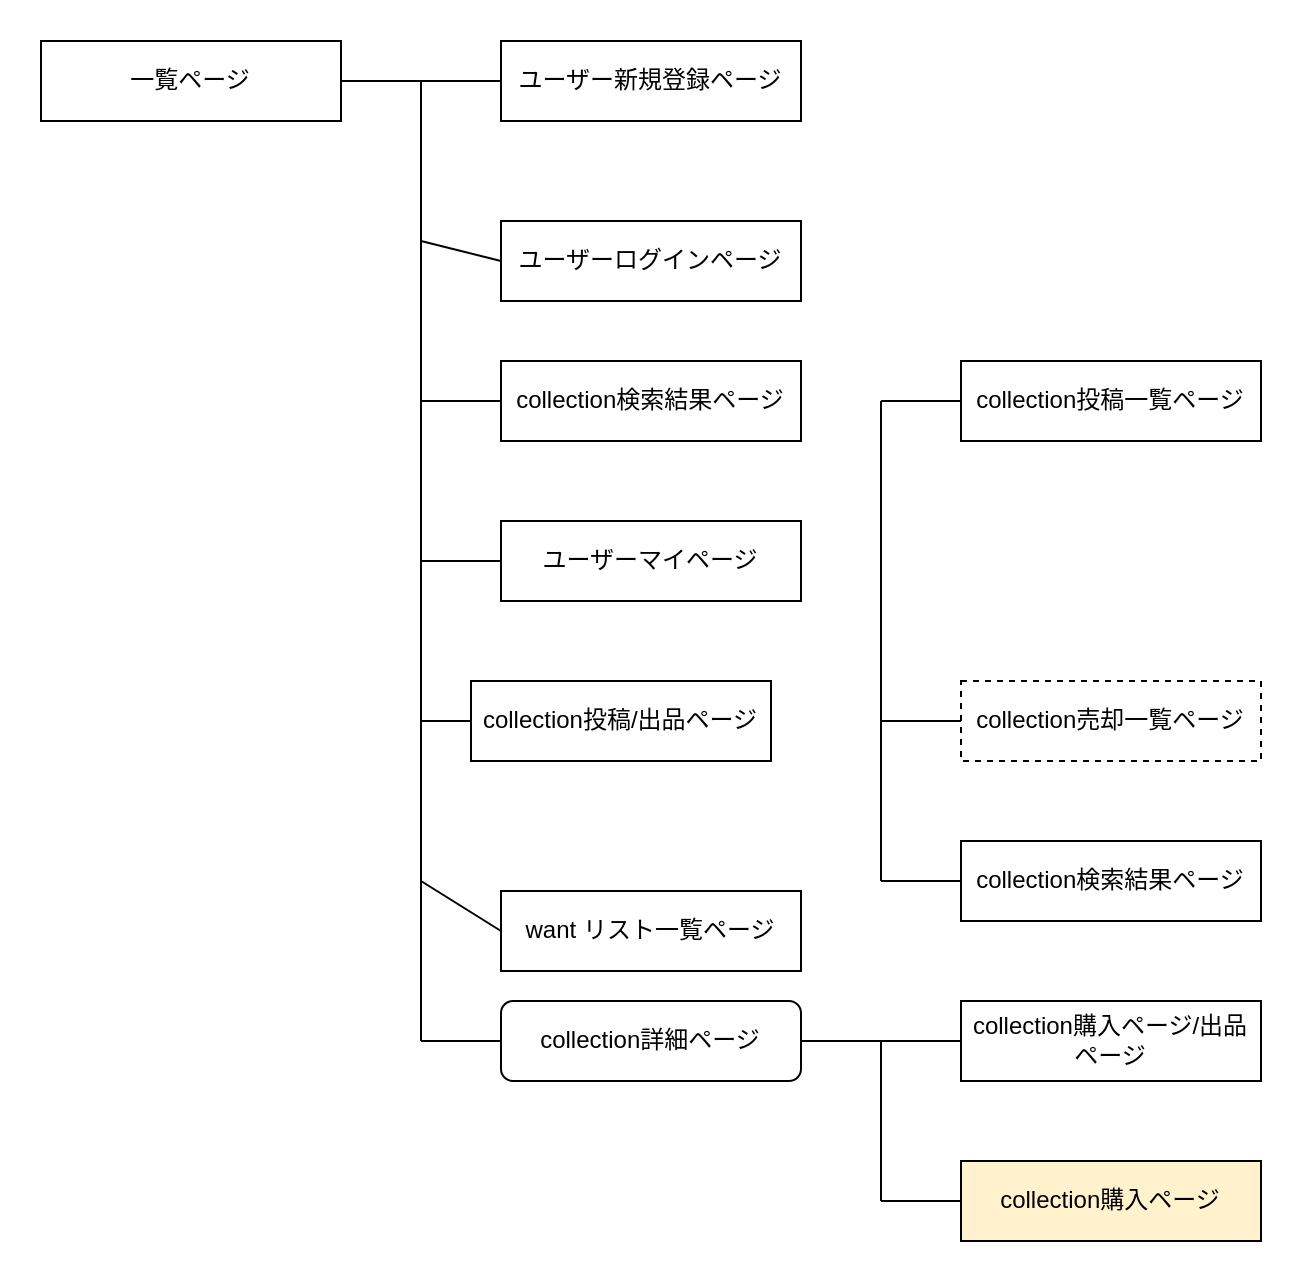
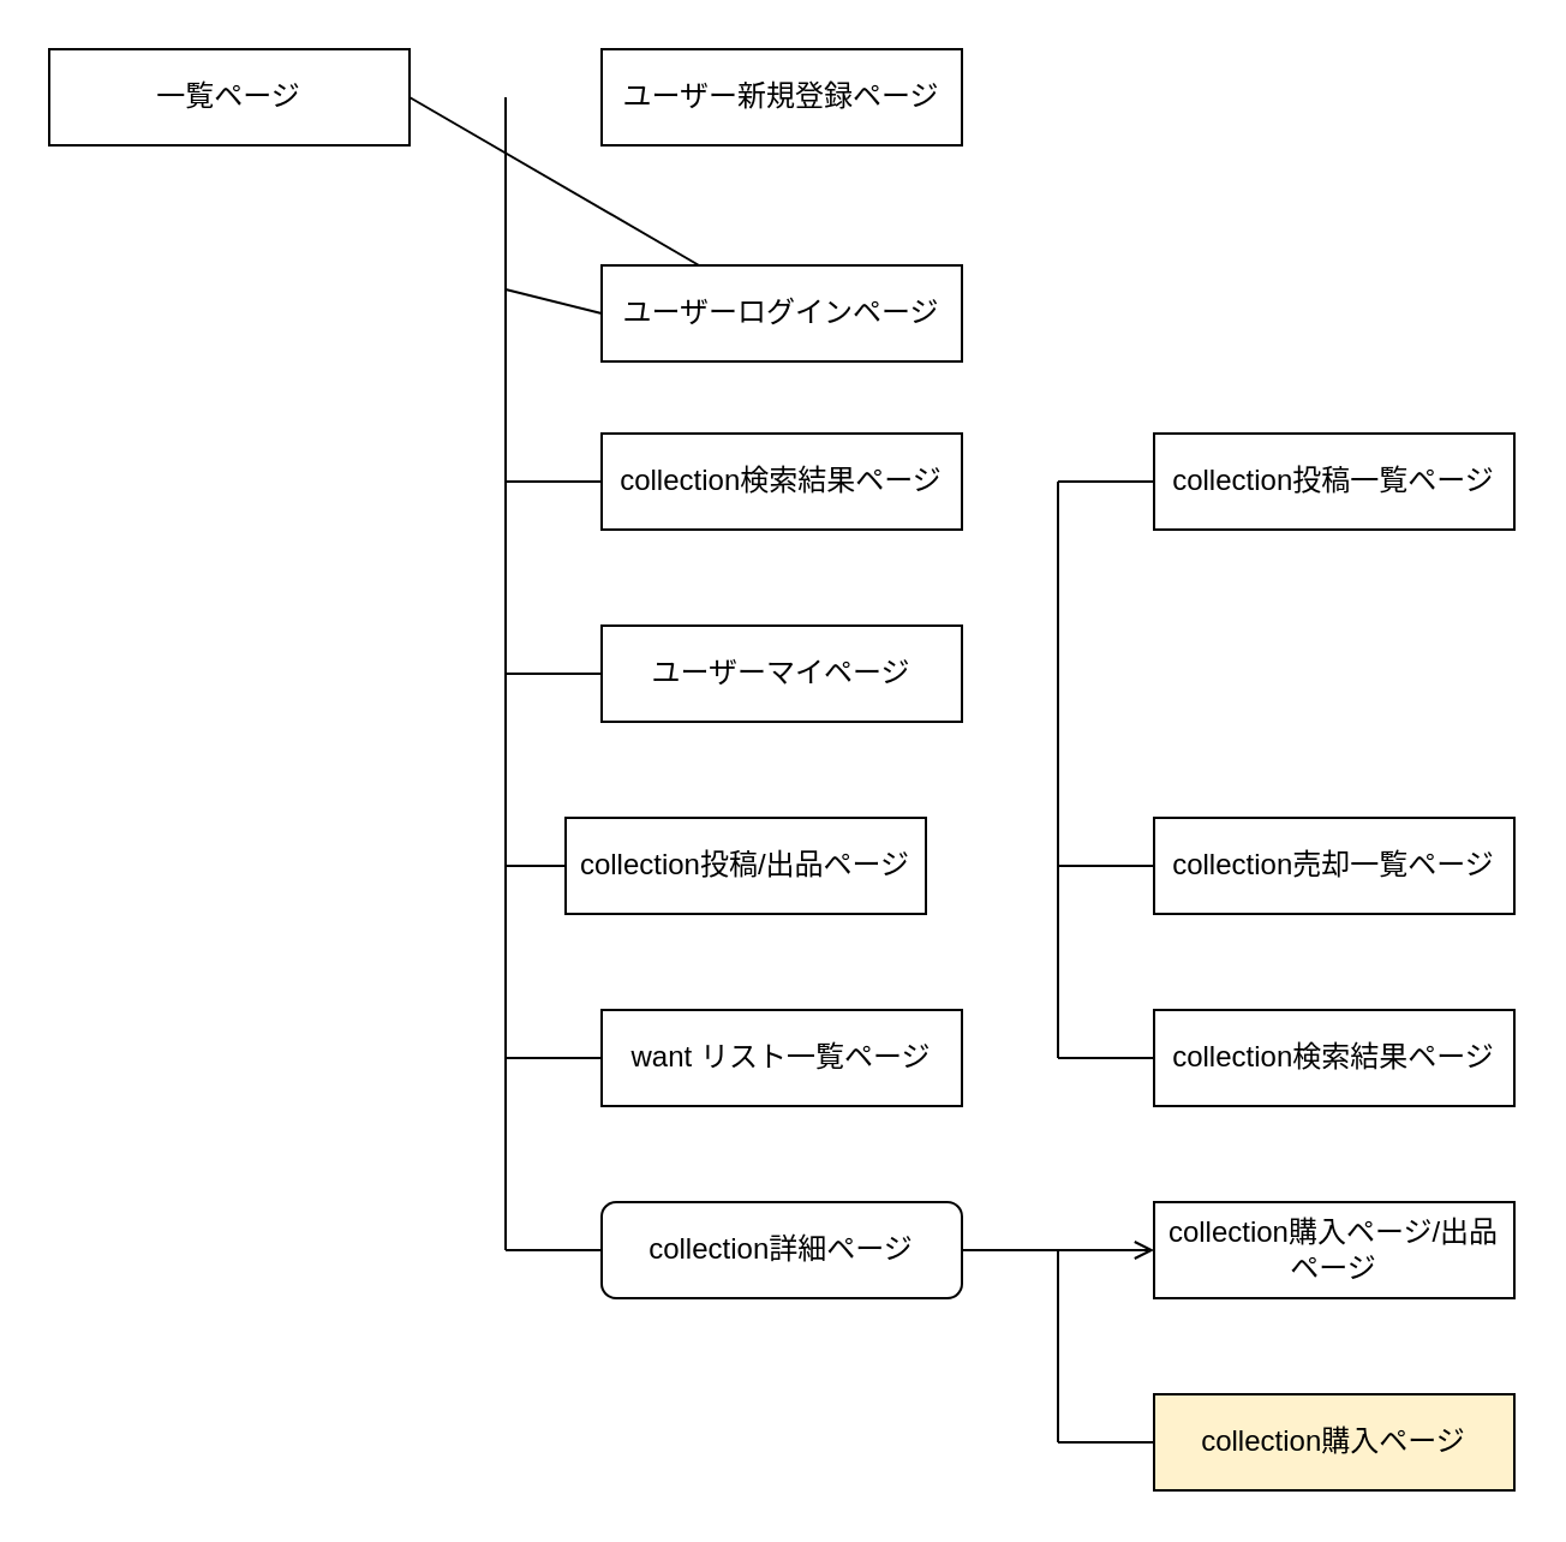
- <mxCell id="2" style="edgeStyle=none;html=1;exitX=1;exitY=0.5;exitDx=0;exitDy=0;entryX=0;entryY=0.5;entryDx=0;entryDy=0;endArrow=none;endFill=0;strokeColor=#000000;" parent="1" source="3" target="4" edge="1"><mxGeometry relative="1" as="geometry" /></mxCell>
+ <mxCell id="2" style="edgeStyle=none;html=1;exitX=1;exitY=0.5;exitDx=0;exitDy=0;endArrow=none;endFill=0;strokeColor=#000000;" parent="1" source="3" target="6" edge="1"><mxGeometry relative="1" as="geometry" /></mxCell>
- <mxCell id="16" value="collection売却一覧ページ" style="whiteSpace=wrap;html=1;align=center;fontColor=#000000;strokeColor=#000000;fillColor=#FFFFFF;dashed=1;" parent="1" vertex="1"><mxGeometry x="480" y="340" width="150" height="40" as="geometry" /></mxCell>
+ <mxCell id="16" value="collection売却一覧ページ" style="whiteSpace=wrap;html=1;align=center;fontColor=#000000;strokeColor=#000000;fillColor=#FFFFFF;" parent="1" vertex="1"><mxGeometry x="480" y="340" width="150" height="40" as="geometry" /></mxCell>
- <mxCell id="23" value="want リスト一覧ページ" style="whiteSpace=wrap;html=1;align=center;fontColor=#000000;strokeColor=#000000;fillColor=#FFFFFF;" vertex="1" parent="1"><mxGeometry x="250" y="445" width="150" height="40" as="geometry" /></mxCell>
+ <mxCell id="23" value="want リスト一覧ページ" style="whiteSpace=wrap;html=1;align=center;fontColor=#000000;strokeColor=#000000;fillColor=#FFFFFF;" vertex="1" parent="1"><mxGeometry x="250" y="420" width="150" height="40" as="geometry" /></mxCell>
- <mxCell id="12" style="edgeStyle=none;html=1;exitX=1;exitY=0.5;exitDx=0;exitDy=0;entryX=0;entryY=0.5;entryDx=0;entryDy=0;endArrow=none;endFill=0;strokeColor=#000000;" parent="1" source="13" target="18" edge="1"><mxGeometry relative="1" as="geometry" /></mxCell>
+ <mxCell id="12" style="edgeStyle=none;html=1;exitX=1;exitY=0.5;exitDx=0;exitDy=0;entryX=0;entryY=0.5;entryDx=0;entryDy=0;endArrow=open;endFill=0;strokeColor=#000000;" parent="1" source="13" target="18" edge="1"><mxGeometry relative="1" as="geometry" /></mxCell>
